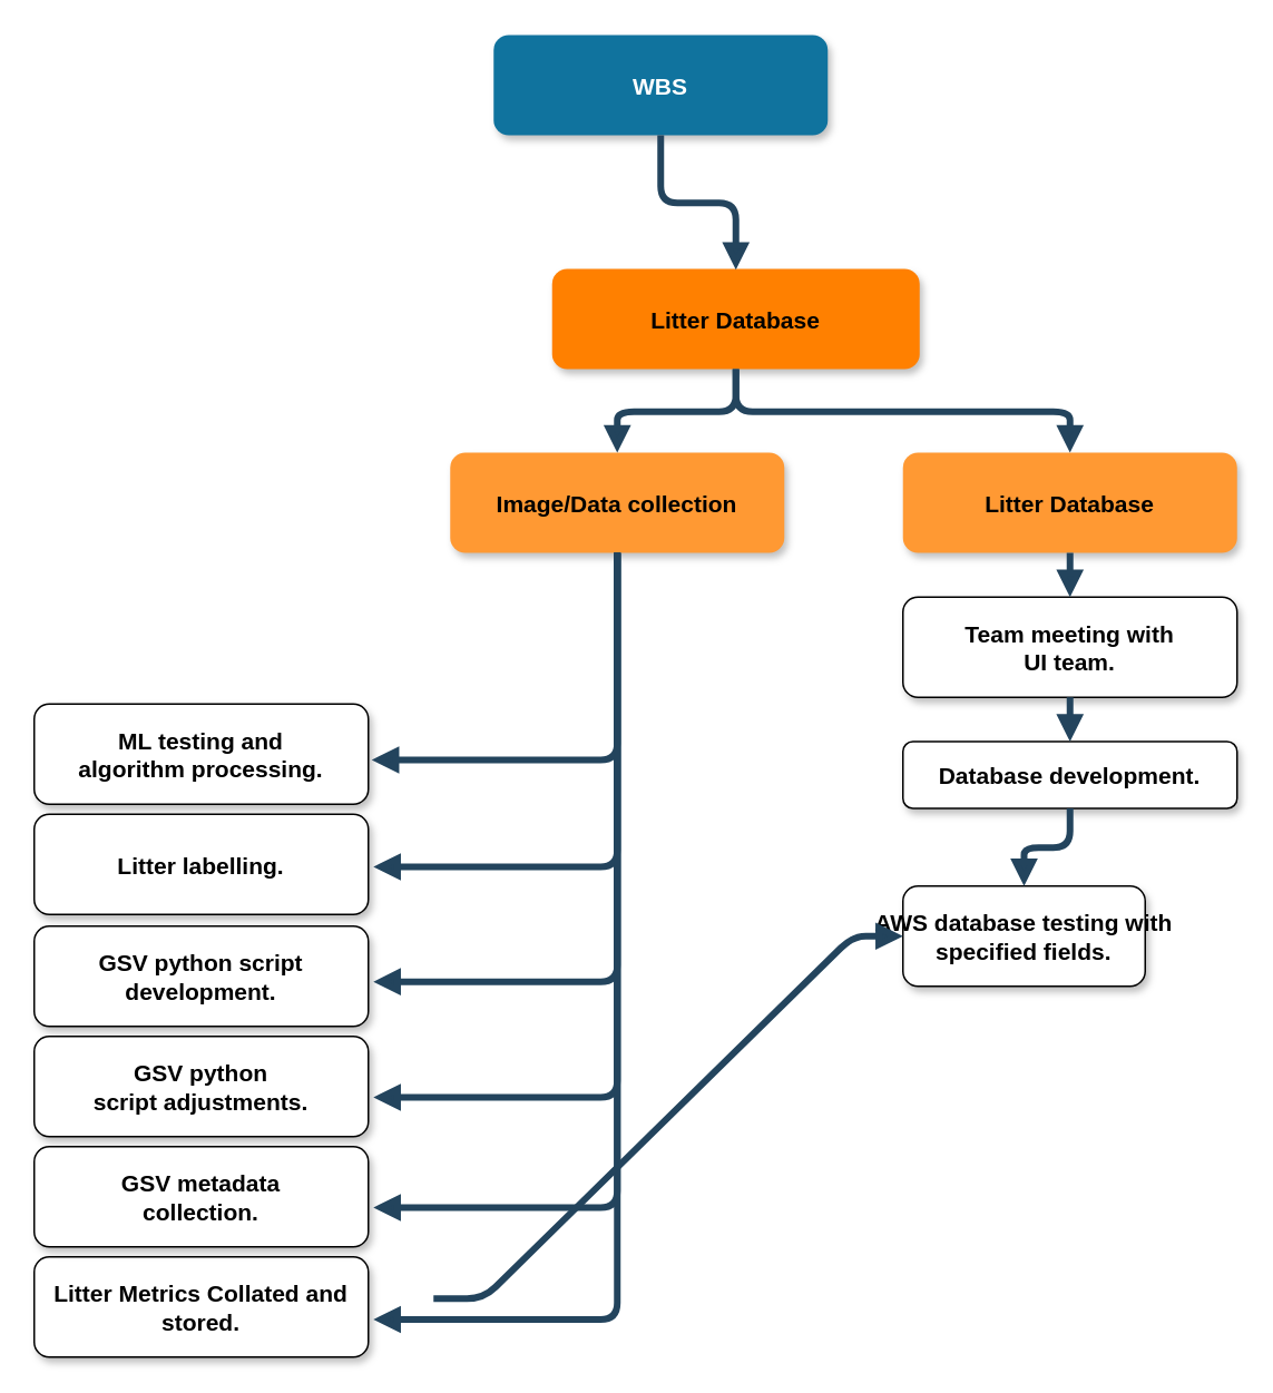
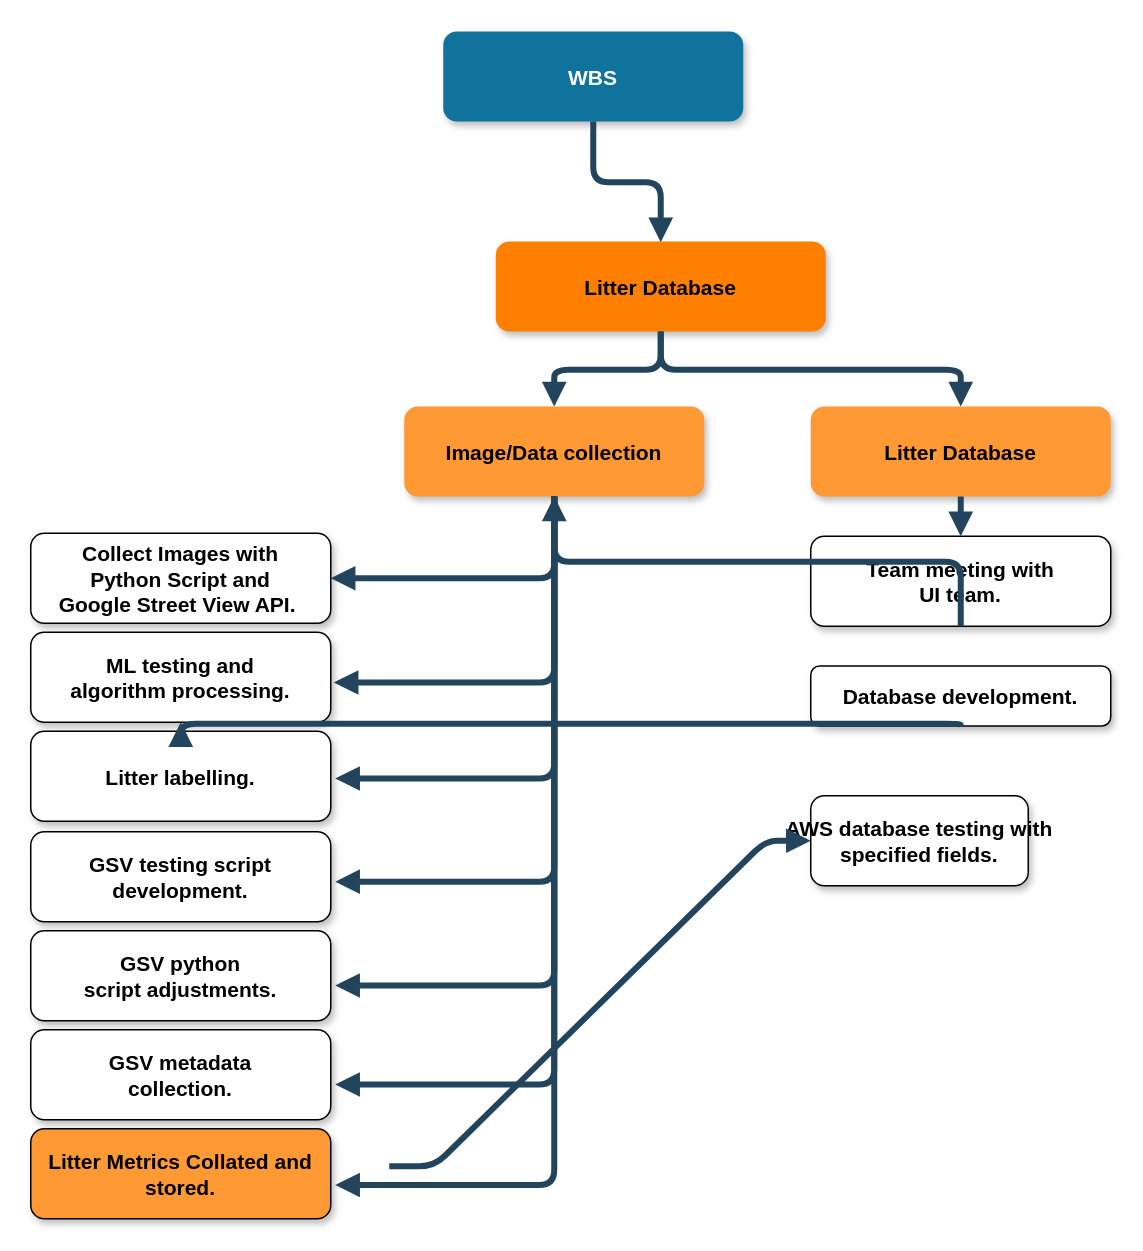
+ <mxCell id="28" value="Collect Images with&#10;Python Script and&#10;Google Street View API. " style="rounded=1;shadow=1;fontStyle=1;fontSize=14;" parent="1" vertex="1"><mxGeometry x="20" y="355" width="200" height="60" as="geometry" /></mxCell>
+ <mxCell id="29" value="" style="edgeStyle=elbowEdgeStyle;elbow=vertical;strokeWidth=4;endArrow=block;endFill=1;fontStyle=1;strokeColor=#23445D;entryX=1;entryY=0.5;entryDx=0;entryDy=0;exitX=0.5;exitY=1;exitDx=0;exitDy=0;" edge="1" parent="1" source="4" target="28"><mxGeometry x="-52" y="495" width="100" height="100" as="geometry"><mxPoint x="259" y="330.5" as="sourcePoint" /><mxPoint x="137" y="257" as="targetPoint" /><Array as="points"><mxPoint x="270" y="385" /></Array></mxGeometry></mxCell>
- <mxCell id="19" value="" style="edgeStyle=elbowEdgeStyle;elbow=vertical;strokeWidth=4;endArrow=block;endFill=1;fontStyle=1;strokeColor=#23445D;exitX=0.5;exitY=1;exitDx=0;exitDy=0;entryX=0.5;entryY=0;entryDx=0;entryDy=0;" parent="1" source="17" target="6" edge="1"><mxGeometry x="11" y="500" width="100" height="100" as="geometry"><mxPoint x="429" y="415" as="sourcePoint" /><mxPoint x="429" y="495.5" as="targetPoint" /></mxGeometry></mxCell>
+ <mxCell id="19" value="" style="edgeStyle=elbowEdgeStyle;elbow=vertical;strokeWidth=4;endArrow=block;endFill=1;fontStyle=1;strokeColor=#23445D;exitX=0.5;exitY=1;exitDx=0;exitDy=0;" parent="1" source="17" target="4" edge="1"><mxGeometry x="11" y="500" width="100" height="100" as="geometry"><mxPoint x="429" y="415" as="sourcePoint" /><mxPoint x="429" y="495.5" as="targetPoint" /></mxGeometry></mxCell>
- <mxCell id="20" value="" style="edgeStyle=elbowEdgeStyle;elbow=vertical;strokeWidth=4;endArrow=block;endFill=1;fontStyle=1;strokeColor=#23445D;exitX=0.5;exitY=1;exitDx=0;exitDy=0;entryX=0.5;entryY=0;entryDx=0;entryDy=0;" parent="1" source="6" target="16" edge="1"><mxGeometry x="46" y="651.5" width="100" height="100" as="geometry"><mxPoint x="464" y="566.5" as="sourcePoint" /><mxPoint x="464" y="647" as="targetPoint" /></mxGeometry></mxCell>
+ <mxCell id="20" value="" style="edgeStyle=elbowEdgeStyle;elbow=vertical;strokeWidth=4;endArrow=block;endFill=1;fontStyle=1;strokeColor=#23445D;exitX=0.5;exitY=1;exitDx=0;exitDy=0;" parent="1" source="6" target="11" edge="1"><mxGeometry x="46" y="651.5" width="100" height="100" as="geometry"><mxPoint x="464" y="566.5" as="sourcePoint" /><mxPoint x="464" y="647" as="targetPoint" /></mxGeometry></mxCell>
- <mxCell id="12" value="GSV python script &#10;development." style="rounded=1;shadow=1;fontStyle=1;fontSize=14;" parent="1" vertex="1"><mxGeometry x="20" y="554" width="200" height="60" as="geometry" /></mxCell>
+ <mxCell id="12" value="GSV testing script &#10;development." style="rounded=1;shadow=1;fontStyle=1;fontSize=14;" parent="1" vertex="1"><mxGeometry x="20" y="554" width="200" height="60" as="geometry" /></mxCell>
- <mxCell id="10" value="Litter Metrics Collated and&#10;stored." style="rounded=1;shadow=1;fontStyle=1;fontSize=14;" parent="1" vertex="1"><mxGeometry x="20" y="752" width="200" height="60" as="geometry" /></mxCell>
+ <mxCell id="10" value="Litter Metrics Collated and&#10;stored." style="rounded=1;shadow=1;fontStyle=1;fontSize=14;fillColor=#ff9933;" parent="1" vertex="1"><mxGeometry x="20" y="752" width="200" height="60" as="geometry" /></mxCell>
